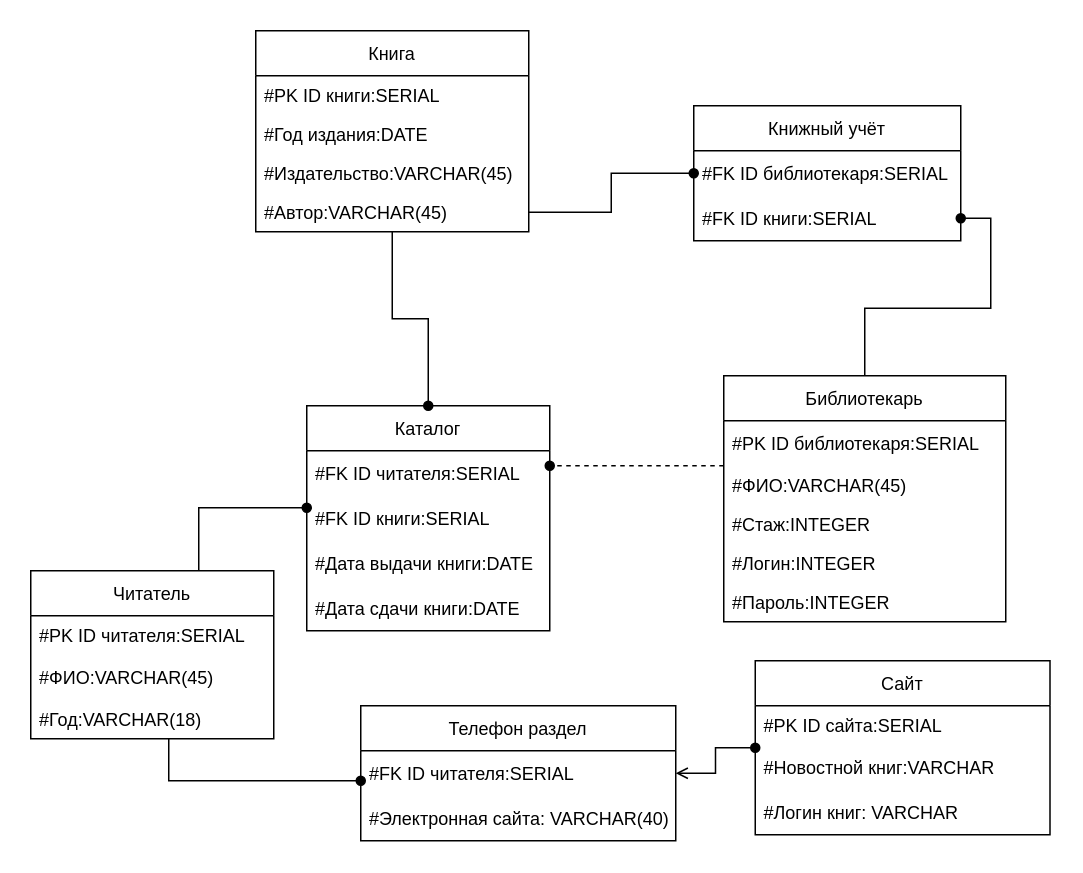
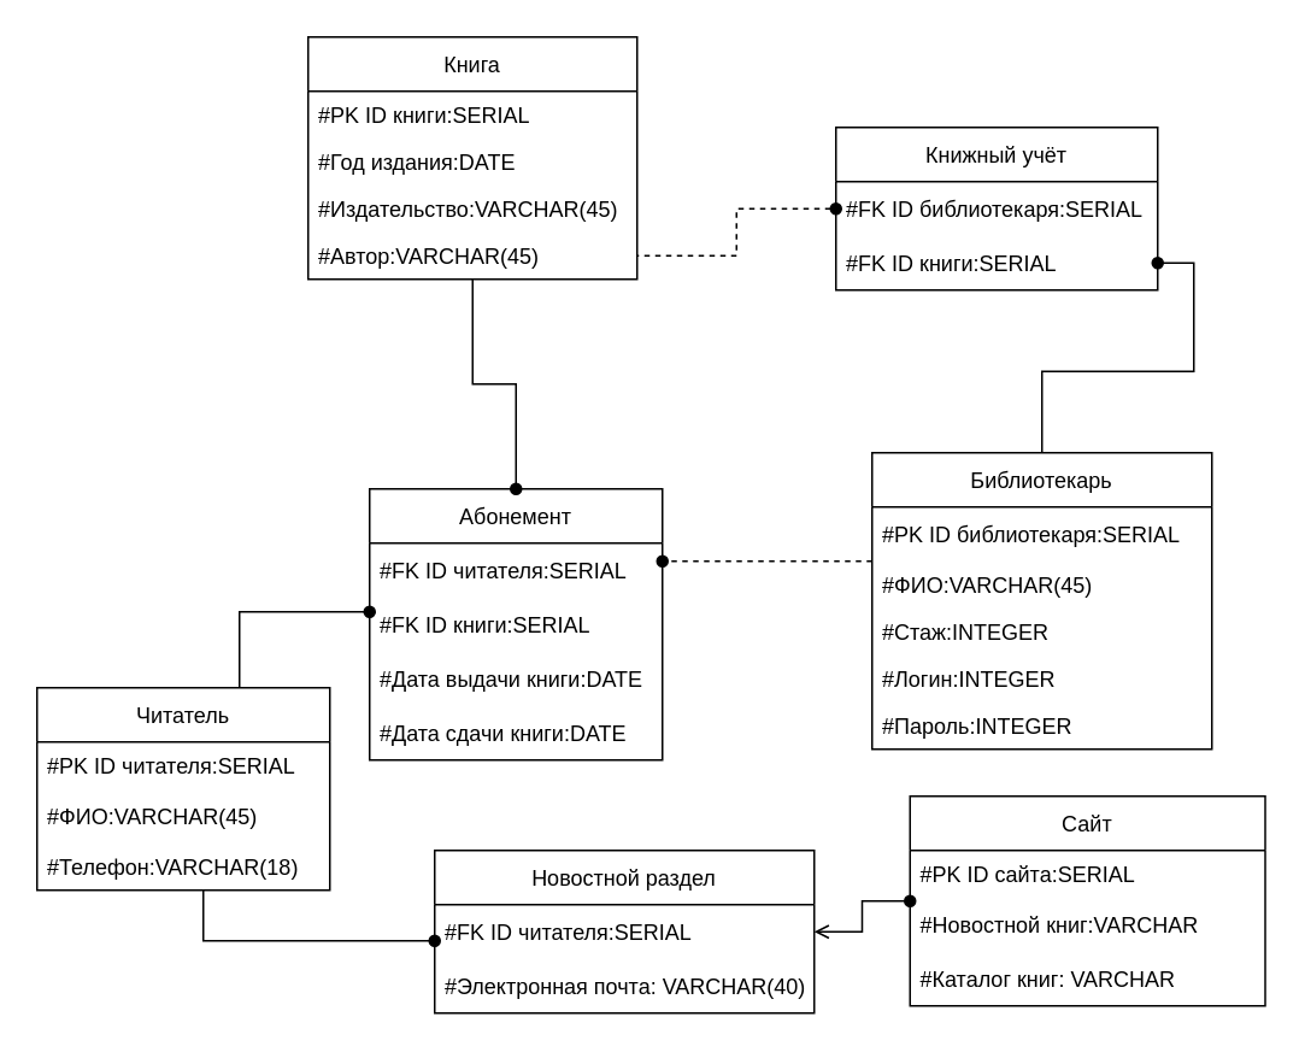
- <mxCell id="5" value="" style="edgeStyle=orthogonalEdgeStyle;rounded=0;orthogonalLoop=1;jettySize=auto;html=1;startArrow=oval;startFill=1;endArrow=none;endFill=0;" parent="1" source="6" target="13" edge="1"><mxGeometry relative="1" as="geometry" /></mxCell>
+ <mxCell id="5" value="" style="edgeStyle=orthogonalEdgeStyle;rounded=0;orthogonalLoop=1;jettySize=auto;html=1;startArrow=oval;startFill=1;endArrow=none;endFill=0;dashed=1;" parent="1" source="6" target="13" edge="1"><mxGeometry relative="1" as="geometry" /></mxCell>
- <mxCell id="25" value="Каталог" style="swimlane;fontStyle=0;childLayout=stackLayout;horizontal=1;startSize=30;horizontalStack=0;resizeParent=1;resizeParentMax=0;resizeLast=0;collapsible=1;marginBottom=0;" parent="1" vertex="1"><mxGeometry x="204" y="270" width="162" height="150" as="geometry" /></mxCell>
+ <mxCell id="25" value="Абонемент" style="swimlane;fontStyle=0;childLayout=stackLayout;horizontal=1;startSize=30;horizontalStack=0;resizeParent=1;resizeParentMax=0;resizeLast=0;collapsible=1;marginBottom=0;" parent="1" vertex="1"><mxGeometry x="204" y="270" width="162" height="150" as="geometry" /></mxCell>
- <mxCell id="17" value="#Год:VARCHAR(18)" style="text;strokeColor=none;fillColor=none;align=left;verticalAlign=top;spacingLeft=4;spacingRight=4;overflow=hidden;rotatable=0;points=[[0,0.5],[1,0.5]];portConstraint=eastwest;" parent="14" vertex="1"><mxGeometry y="86" width="162" height="26" as="geometry" /></mxCell>
+ <mxCell id="17" value="#Телефон:VARCHAR(18)" style="text;strokeColor=none;fillColor=none;align=left;verticalAlign=top;spacingLeft=4;spacingRight=4;overflow=hidden;rotatable=0;points=[[0,0.5],[1,0.5]];portConstraint=eastwest;" parent="14" vertex="1"><mxGeometry y="86" width="162" height="26" as="geometry" /></mxCell>
- <mxCell id="30" value="Телефон раздел" style="swimlane;fontStyle=0;childLayout=stackLayout;horizontal=1;startSize=30;horizontalStack=0;resizeParent=1;resizeParentMax=0;resizeLast=0;collapsible=1;marginBottom=0;" parent="1" vertex="1"><mxGeometry x="240" y="470" width="210" height="90" as="geometry" /></mxCell>
+ <mxCell id="30" value="Новостной раздел" style="swimlane;fontStyle=0;childLayout=stackLayout;horizontal=1;startSize=30;horizontalStack=0;resizeParent=1;resizeParentMax=0;resizeLast=0;collapsible=1;marginBottom=0;" parent="1" vertex="1"><mxGeometry x="240" y="470" width="210" height="90" as="geometry" /></mxCell>
- <mxCell id="37" value="#Логин книг: VARCHAR" style="text;strokeColor=none;fillColor=none;align=left;verticalAlign=middle;spacingLeft=4;spacingRight=4;overflow=hidden;points=[[0,0.5],[1,0.5]];portConstraint=eastwest;rotatable=0;" parent="34" vertex="1"><mxGeometry y="86" width="196.5" height="30" as="geometry" /></mxCell>
+ <mxCell id="37" value="#Каталог книг: VARCHAR" style="text;strokeColor=none;fillColor=none;align=left;verticalAlign=middle;spacingLeft=4;spacingRight=4;overflow=hidden;points=[[0,0.5],[1,0.5]];portConstraint=eastwest;rotatable=0;" parent="34" vertex="1"><mxGeometry y="86" width="196.5" height="30" as="geometry" /></mxCell>
- <mxCell id="32" value="#Электронная сайта: VARCHAR(40)" style="text;strokeColor=none;fillColor=none;align=left;verticalAlign=middle;spacingLeft=4;spacingRight=4;overflow=hidden;points=[[0,0.5],[1,0.5]];portConstraint=eastwest;rotatable=0;" parent="30" vertex="1"><mxGeometry y="60" width="210" height="30" as="geometry" /></mxCell>
+ <mxCell id="32" value="#Электронная почта: VARCHAR(40)" style="text;strokeColor=none;fillColor=none;align=left;verticalAlign=middle;spacingLeft=4;spacingRight=4;overflow=hidden;points=[[0,0.5],[1,0.5]];portConstraint=eastwest;rotatable=0;" parent="30" vertex="1"><mxGeometry y="60" width="210" height="30" as="geometry" /></mxCell>
